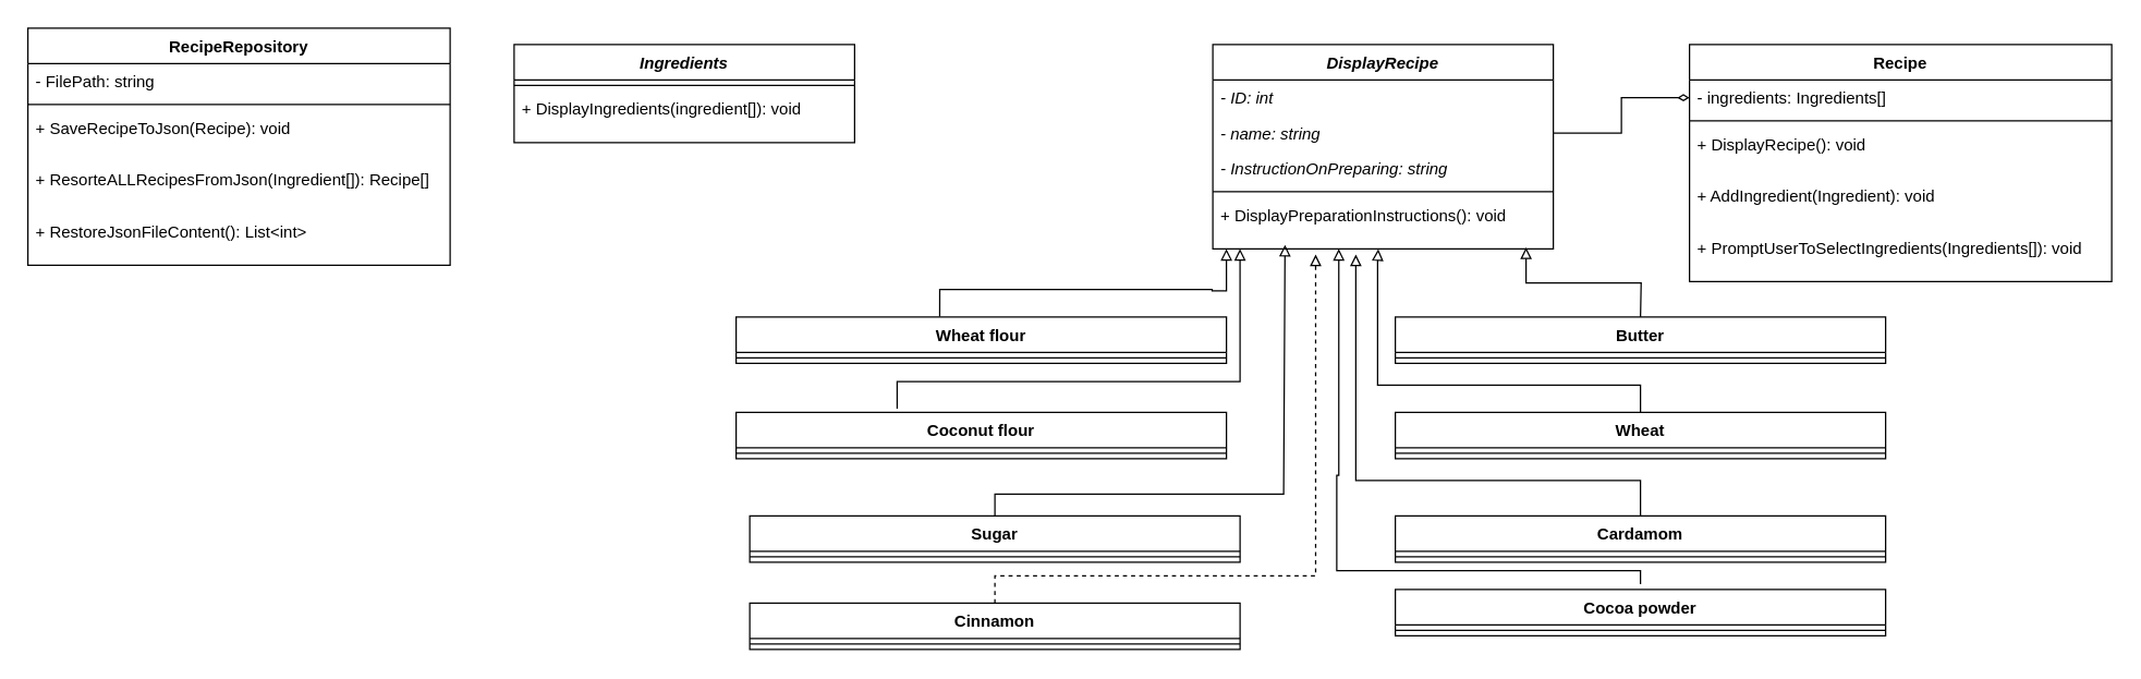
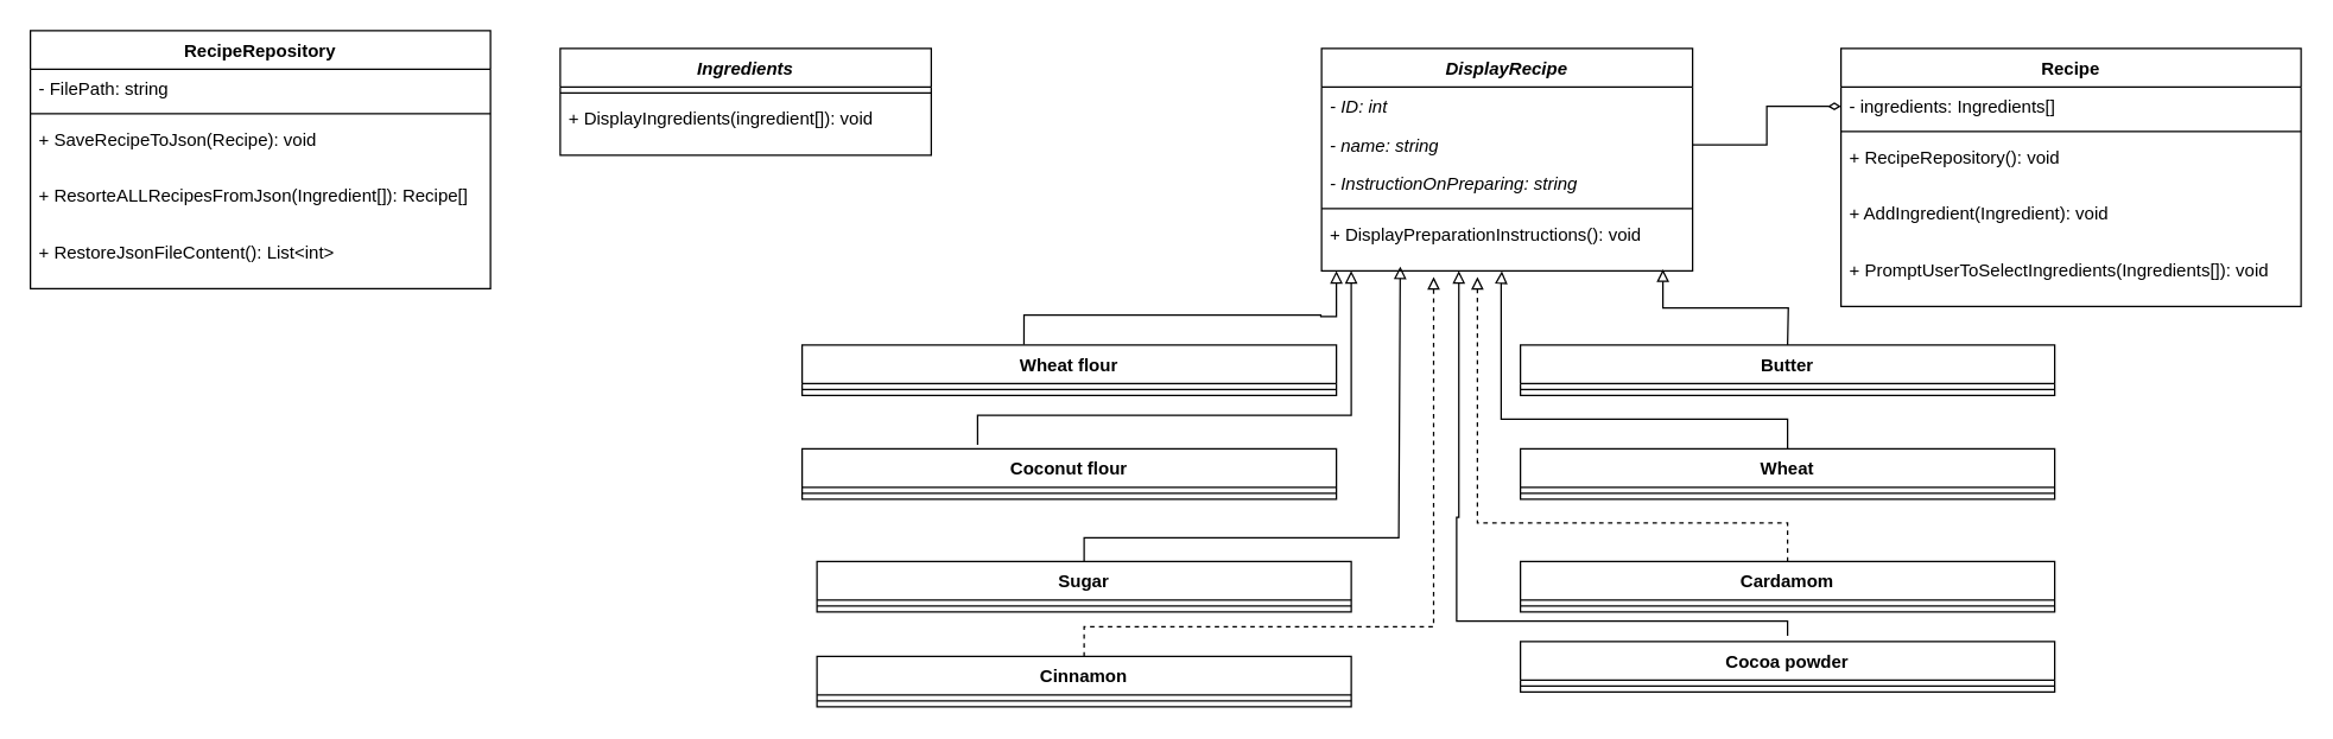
- <mxCell id="11" value="+ DisplayRecipe(): void" style="text;strokeColor=none;fillColor=none;align=left;verticalAlign=top;spacingLeft=4;spacingRight=4;overflow=hidden;rotatable=0;points=[[0,0.5],[1,0.5]];portConstraint=eastwest;whiteSpace=wrap;html=1;" vertex="1" parent="8"><mxGeometry y="60" width="310" height="38" as="geometry" /></mxCell>
+ <mxCell id="11" value="+ RecipeRepository(): void" style="text;strokeColor=none;fillColor=none;align=left;verticalAlign=top;spacingLeft=4;spacingRight=4;overflow=hidden;rotatable=0;points=[[0,0.5],[1,0.5]];portConstraint=eastwest;whiteSpace=wrap;html=1;" vertex="1" parent="8"><mxGeometry y="60" width="310" height="38" as="geometry" /></mxCell>
- <mxCell id="37" style="edgeStyle=orthogonalEdgeStyle;rounded=0;orthogonalLoop=1;jettySize=auto;html=1;exitX=0.5;exitY=0;exitDx=0;exitDy=0;entryX=0.42;entryY=1.108;entryDx=0;entryDy=0;entryPerimeter=0;fontFamily=Helvetica;fontSize=12;fontColor=default;fontStyle=1;endArrow=block;endFill=0;" edge="1" parent="1" source="31" target="7"><mxGeometry relative="1" as="geometry"><Array as="points"><mxPoint x="1204" y="352" /><mxPoint x="995" y="352" /></Array></mxGeometry></mxCell>
+ <mxCell id="37" style="edgeStyle=orthogonalEdgeStyle;rounded=0;orthogonalLoop=1;jettySize=auto;html=1;exitX=0.5;exitY=0;exitDx=0;exitDy=0;entryX=0.42;entryY=1.108;entryDx=0;entryDy=0;entryPerimeter=0;fontFamily=Helvetica;fontSize=12;fontColor=default;fontStyle=1;endArrow=block;endFill=0;dashed=1;" edge="1" parent="1" source="31" target="7"><mxGeometry relative="1" as="geometry"><Array as="points"><mxPoint x="1204" y="352" /><mxPoint x="995" y="352" /></Array></mxGeometry></mxCell>
